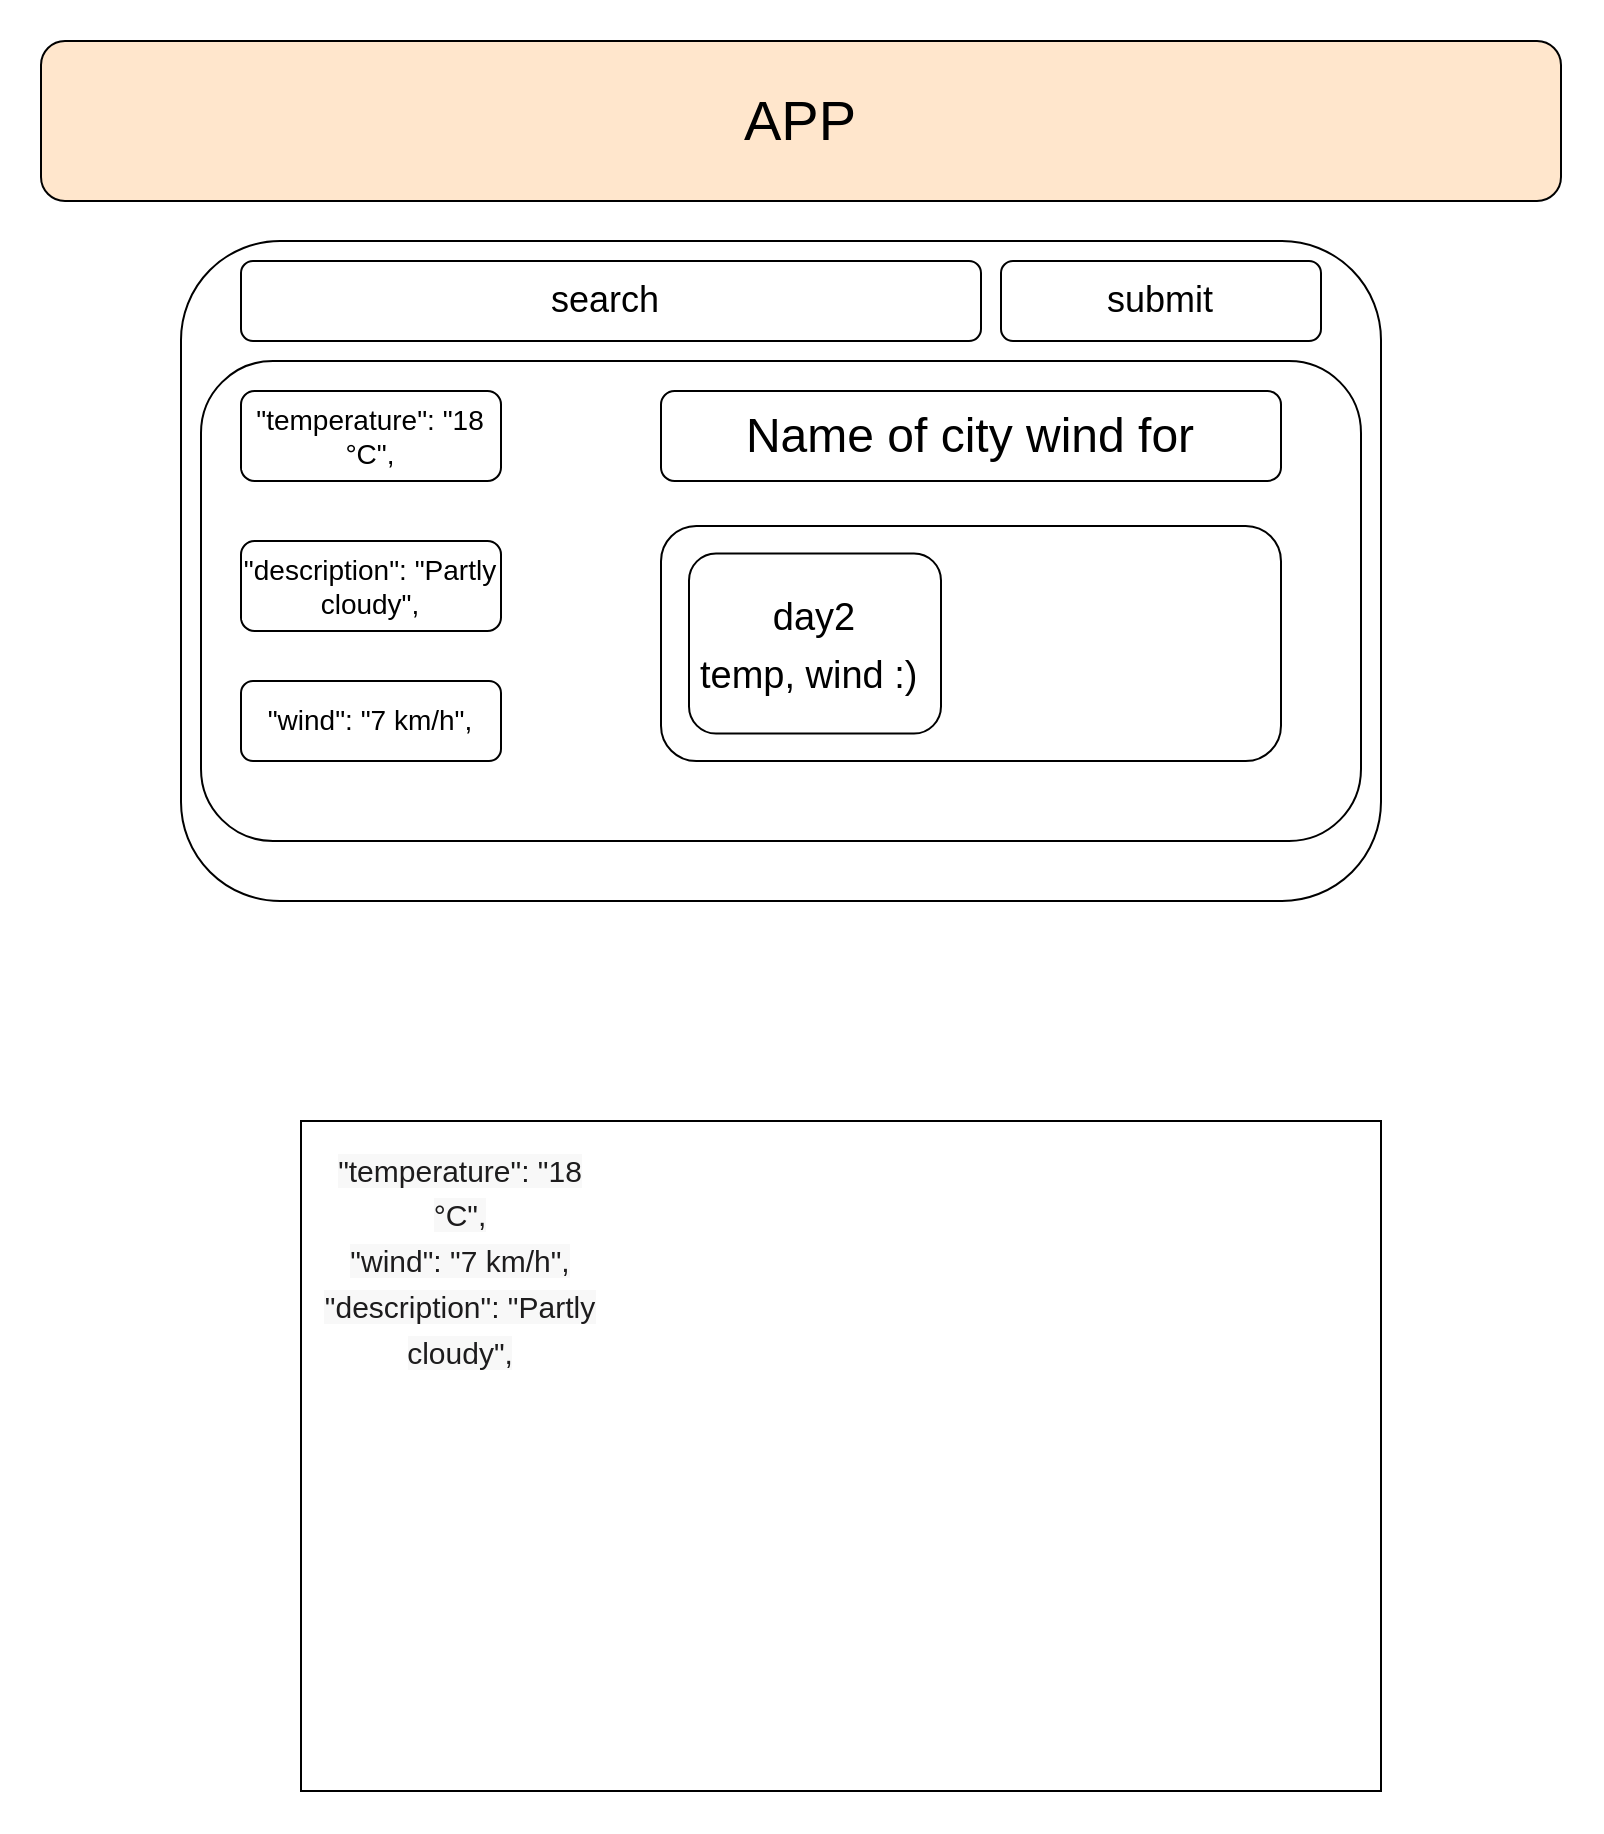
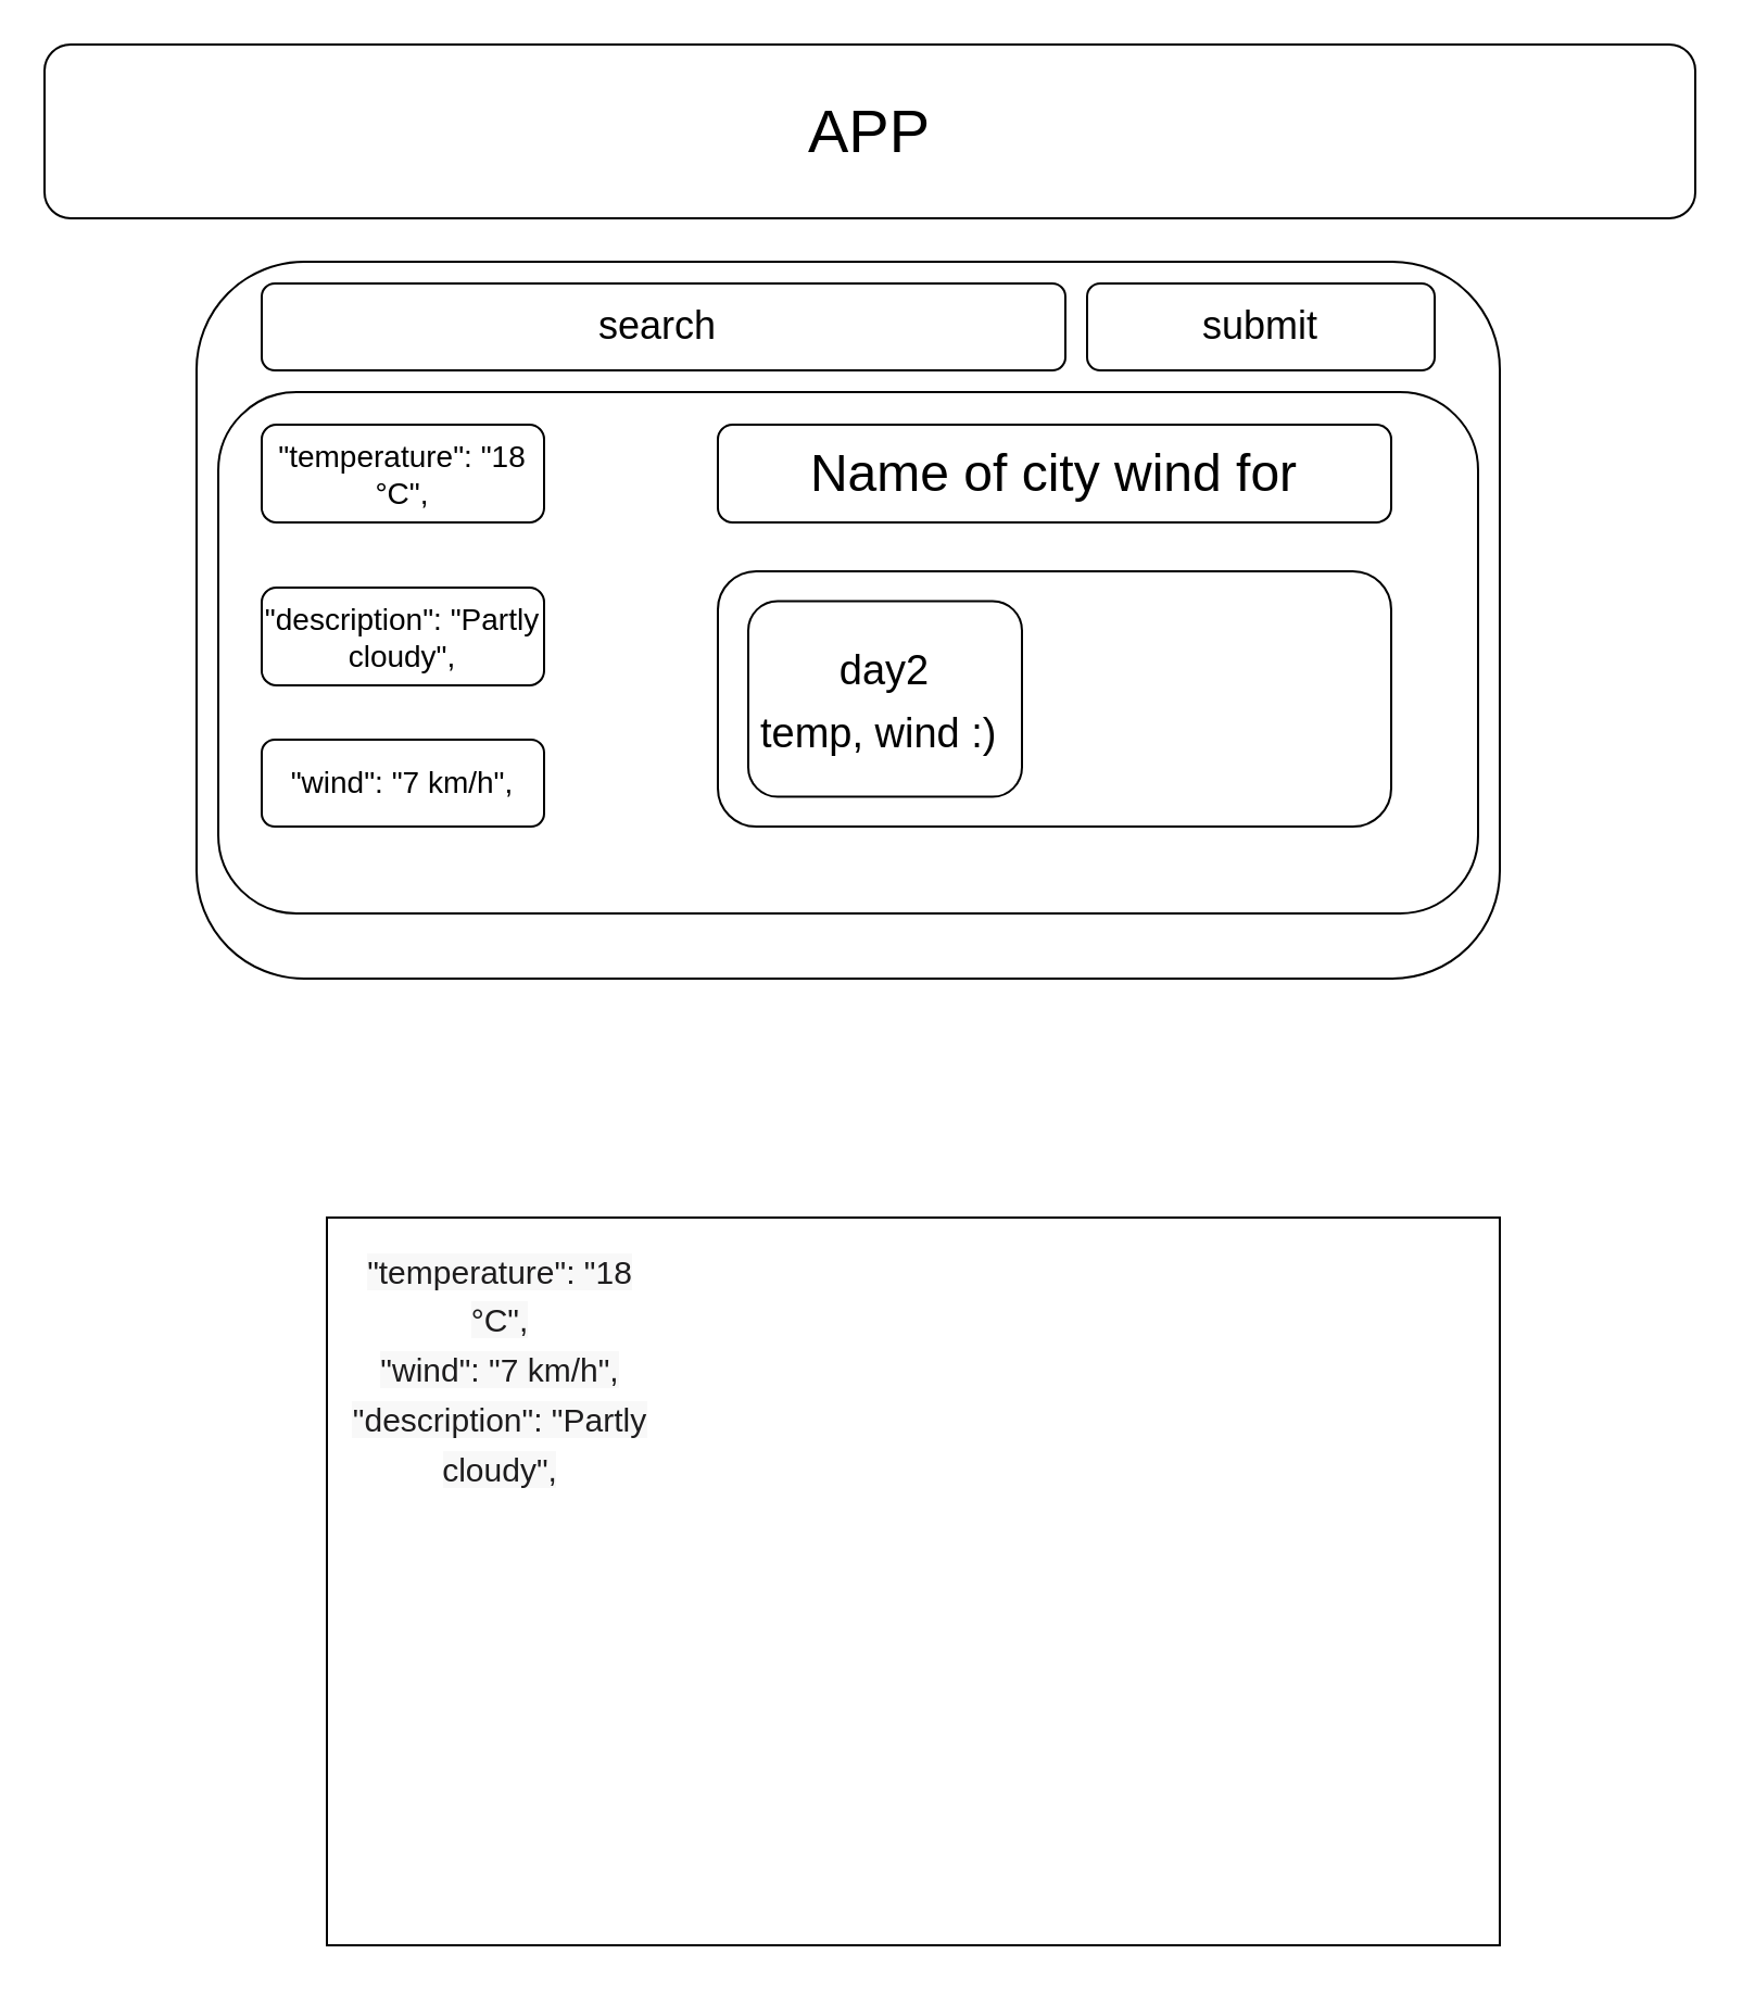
- <mxCell id="2" value="&lt;font style=&quot;font-size: 28px&quot;&gt;APP&lt;/font&gt;" style="rounded=1;whiteSpace=wrap;html=1;fillColor=#ffe6cc;" vertex="1" parent="1"><mxGeometry x="20" y="20" width="760" height="80" as="geometry" /></mxCell>
+ <mxCell id="2" value="&lt;font style=&quot;font-size: 28px&quot;&gt;APP&lt;/font&gt;" style="rounded=1;whiteSpace=wrap;html=1;" vertex="1" parent="1"><mxGeometry x="20" y="20" width="760" height="80" as="geometry" /></mxCell>
